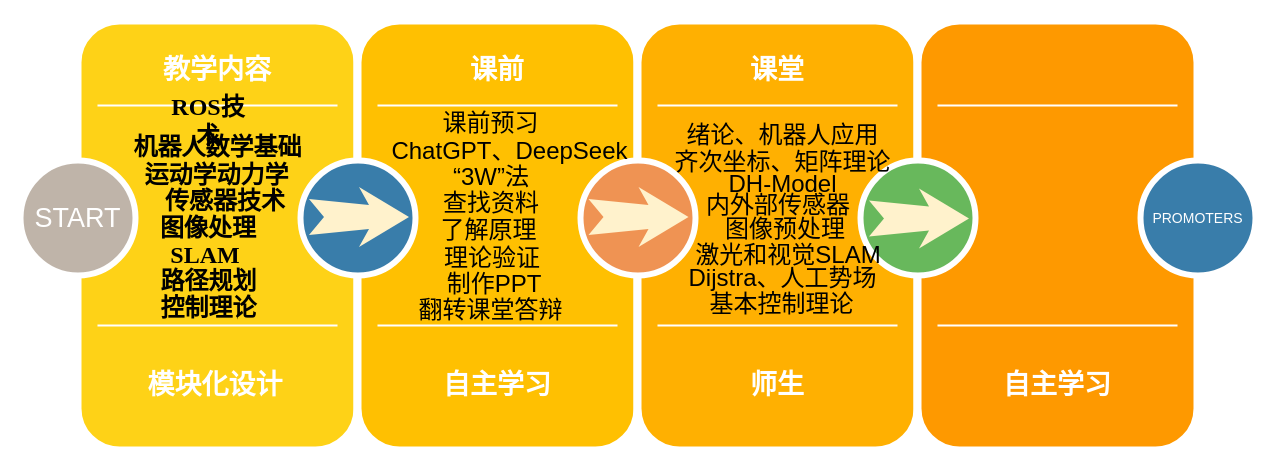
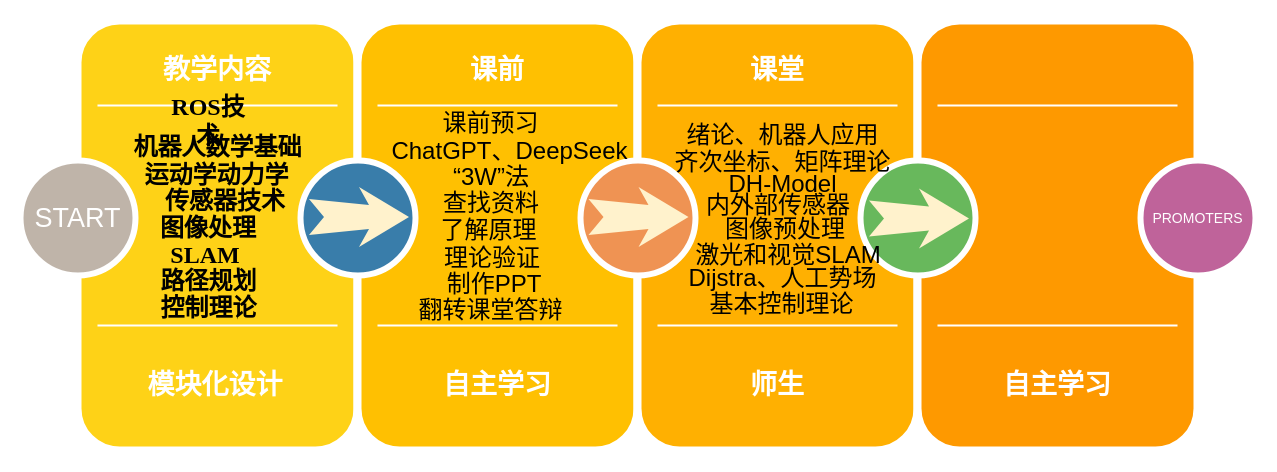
- <mxCell id="26" value="PROMOTERS" style="ellipse;whiteSpace=wrap;html=1;rounded=0;shadow=0;strokeWidth=6;fontSize=14;align=center;fillColor=#397daa;strokeColor=#FFFFFF;fontColor=#FFFFFF;" parent="1" vertex="1"><mxGeometry x="1140" y="160" width="115" height="115" as="geometry" /></mxCell>
+ <mxCell id="26" value="PROMOTERS" style="ellipse;whiteSpace=wrap;html=1;rounded=0;shadow=0;strokeWidth=6;fontSize=14;align=center;fillColor=#BF639A;strokeColor=#FFFFFF;fontColor=#FFFFFF;" parent="1" vertex="1"><mxGeometry x="1140" y="160" width="115" height="115" as="geometry" /></mxCell>
